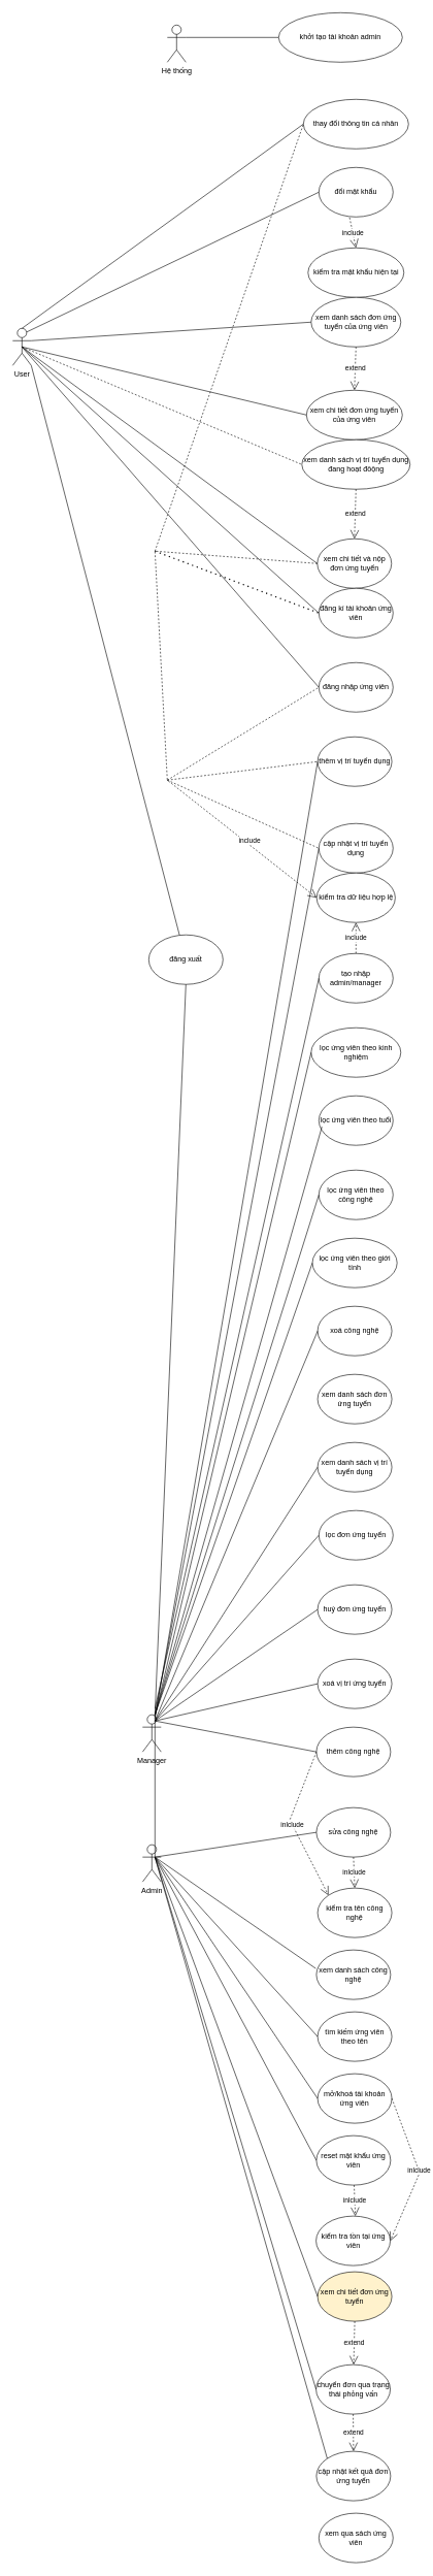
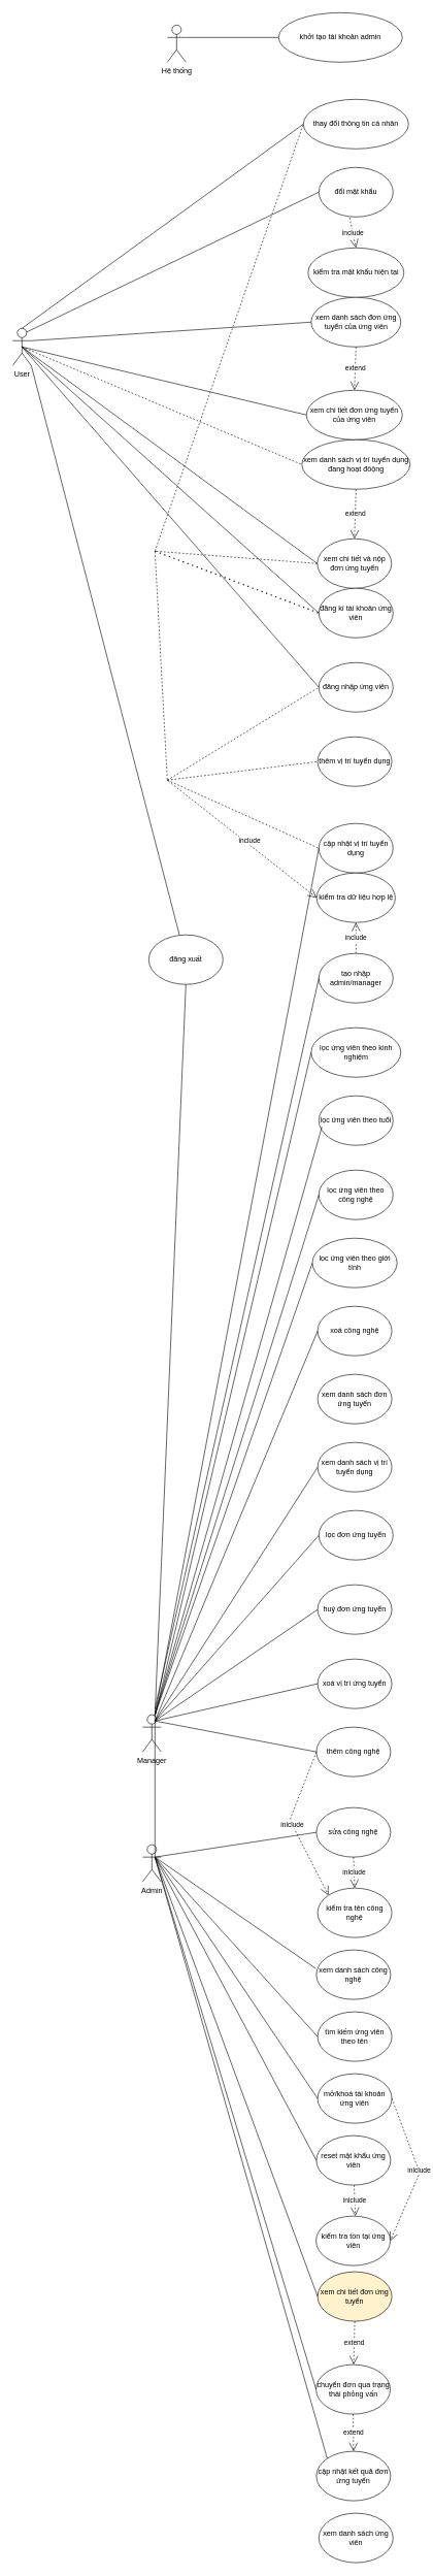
- <mxCell id="67" value="" style="endArrow=none;html=1;rounded=0;entryX=0;entryY=0.5;entryDx=0;entryDy=0;exitX=0.75;exitY=0.1;exitDx=0;exitDy=0;exitPerimeter=0;" parent="1" source="4" target="28" edge="1"><mxGeometry width="50" height="50" relative="1" as="geometry"><mxPoint x="290" y="1750" as="sourcePoint" /><mxPoint x="340" y="1700" as="targetPoint" /><Array as="points"><mxPoint x="250" y="2776" /></Array></mxGeometry></mxCell>
- <mxCell id="60" value="xem qua sách ứng viên" style="ellipse;whiteSpace=wrap;html=1;" parent="1" vertex="1"><mxGeometry x="515" y="4060" width="120" height="80" as="geometry" /></mxCell>
+ <mxCell id="60" value="xem danh sách ứng viên" style="ellipse;whiteSpace=wrap;html=1;" parent="1" vertex="1"><mxGeometry x="515" y="4060" width="120" height="80" as="geometry" /></mxCell>
